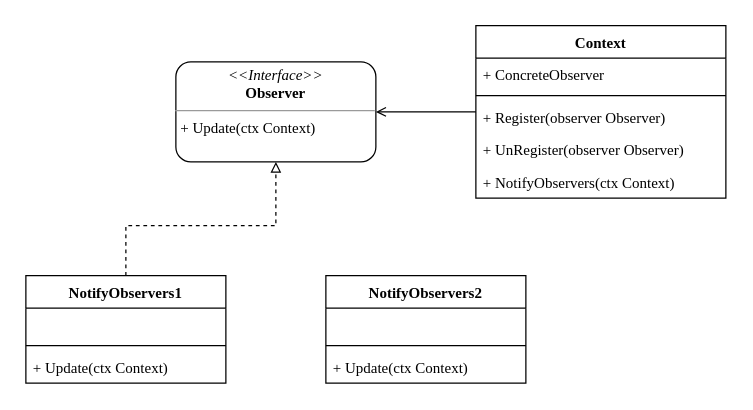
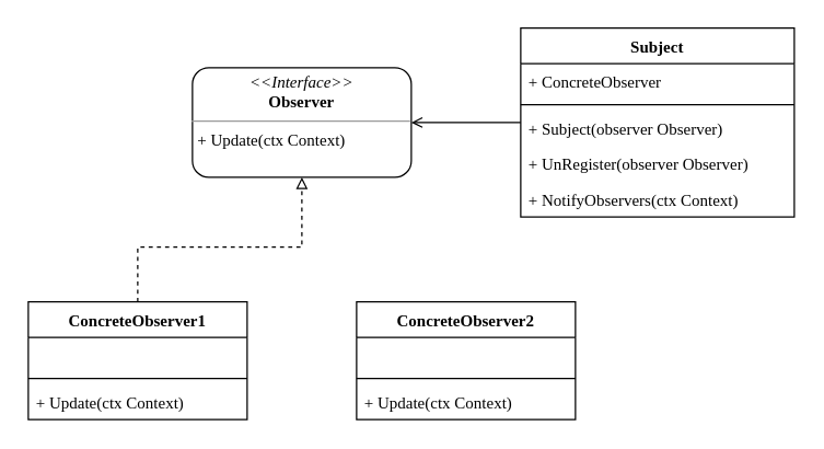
- <mxCell id="4" value="Context" style="swimlane;fontStyle=1;align=center;verticalAlign=top;childLayout=stackLayout;horizontal=1;startSize=26;horizontalStack=0;resizeParent=1;resizeParentMax=0;resizeLast=0;collapsible=1;marginBottom=0;fontFamily=Times New Roman;" vertex="1" parent="1"><mxGeometry x="380" y="20" width="200" height="138" as="geometry" /></mxCell>
+ <mxCell id="4" value="Subject" style="swimlane;fontStyle=1;align=center;verticalAlign=top;childLayout=stackLayout;horizontal=1;startSize=26;horizontalStack=0;resizeParent=1;resizeParentMax=0;resizeLast=0;collapsible=1;marginBottom=0;fontFamily=Times New Roman;" vertex="1" parent="1"><mxGeometry x="380" y="20" width="200" height="138" as="geometry" /></mxCell>
- <mxCell id="7" value="+ Register(observer Observer)" style="text;strokeColor=none;fillColor=none;align=left;verticalAlign=top;spacingLeft=4;spacingRight=4;overflow=hidden;rotatable=0;points=[[0,0.5],[1,0.5]];portConstraint=eastwest;fontFamily=Times New Roman;" vertex="1" parent="4"><mxGeometry y="60" width="200" height="26" as="geometry" /></mxCell>
+ <mxCell id="7" value="+ Subject(observer Observer)" style="text;strokeColor=none;fillColor=none;align=left;verticalAlign=top;spacingLeft=4;spacingRight=4;overflow=hidden;rotatable=0;points=[[0,0.5],[1,0.5]];portConstraint=eastwest;fontFamily=Times New Roman;" vertex="1" parent="4"><mxGeometry y="60" width="200" height="26" as="geometry" /></mxCell>
- <mxCell id="11" value="NotifyObservers1" style="swimlane;fontStyle=1;align=center;verticalAlign=top;childLayout=stackLayout;horizontal=1;startSize=26;horizontalStack=0;resizeParent=1;resizeParentMax=0;resizeLast=0;collapsible=1;marginBottom=0;fontFamily=Times New Roman;" vertex="1" parent="1"><mxGeometry x="20" y="220" width="160" height="86" as="geometry" /></mxCell>
+ <mxCell id="11" value="ConcreteObserver1" style="swimlane;fontStyle=1;align=center;verticalAlign=top;childLayout=stackLayout;horizontal=1;startSize=26;horizontalStack=0;resizeParent=1;resizeParentMax=0;resizeLast=0;collapsible=1;marginBottom=0;fontFamily=Times New Roman;" vertex="1" parent="1"><mxGeometry x="20" y="220" width="160" height="86" as="geometry" /></mxCell>
- <mxCell id="15" value="NotifyObservers2" style="swimlane;fontStyle=1;align=center;verticalAlign=top;childLayout=stackLayout;horizontal=1;startSize=26;horizontalStack=0;resizeParent=1;resizeParentMax=0;resizeLast=0;collapsible=1;marginBottom=0;fontFamily=Times New Roman;" vertex="1" parent="1"><mxGeometry x="260" y="220" width="160" height="86" as="geometry" /></mxCell>
+ <mxCell id="15" value="ConcreteObserver2" style="swimlane;fontStyle=1;align=center;verticalAlign=top;childLayout=stackLayout;horizontal=1;startSize=26;horizontalStack=0;resizeParent=1;resizeParentMax=0;resizeLast=0;collapsible=1;marginBottom=0;fontFamily=Times New Roman;" vertex="1" parent="1"><mxGeometry x="260" y="220" width="160" height="86" as="geometry" /></mxCell>
